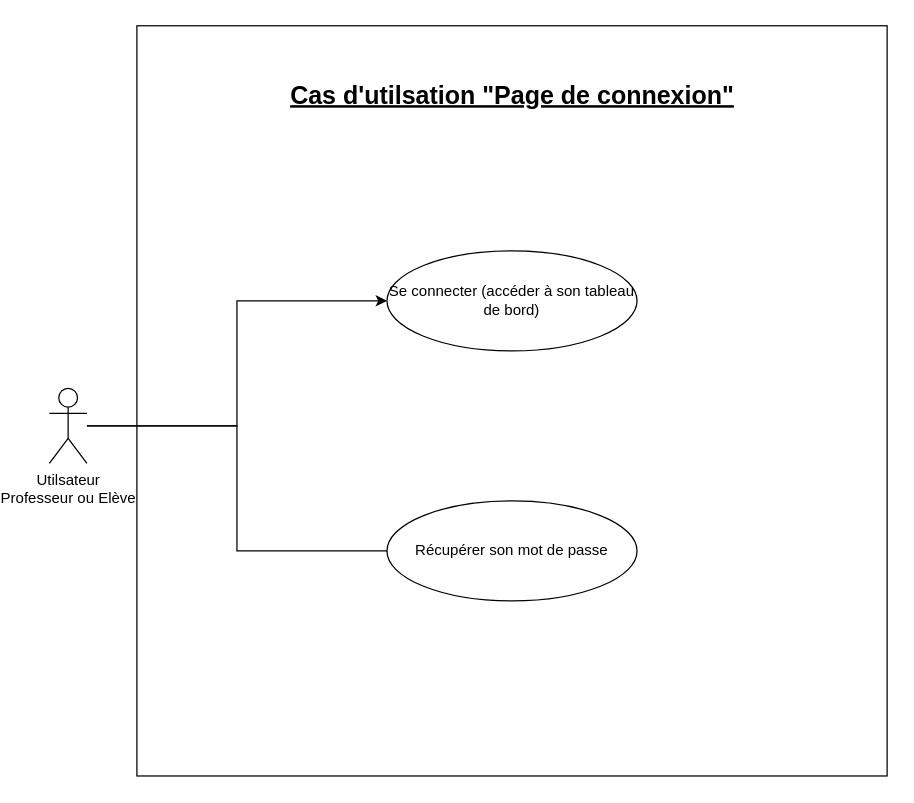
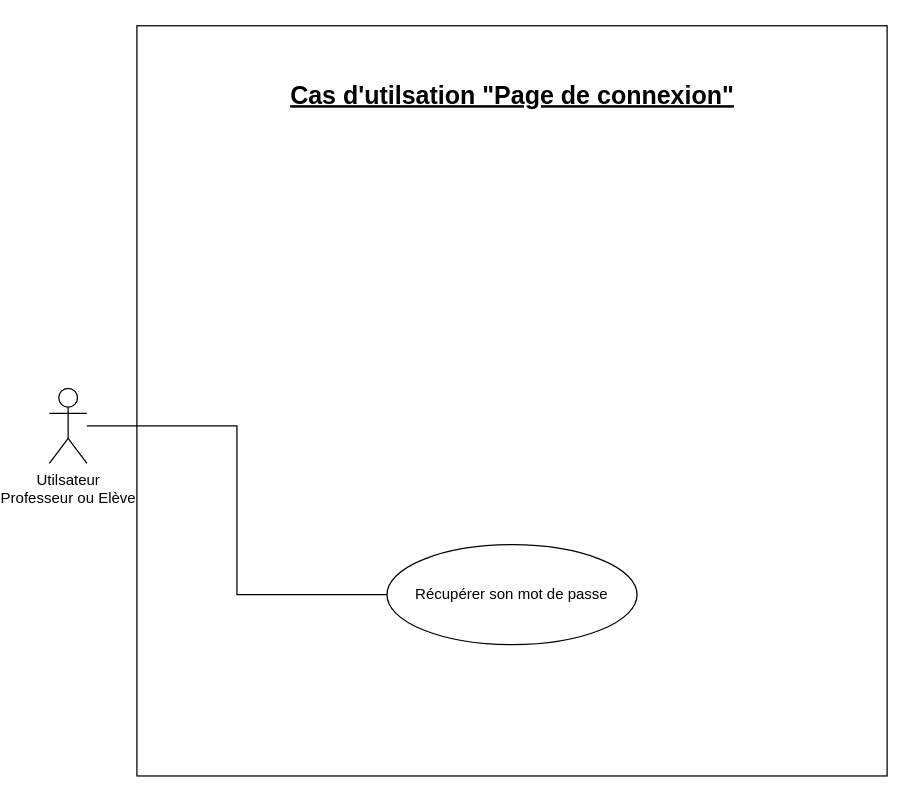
- <mxCell id="4" style="edgeStyle=orthogonalEdgeStyle;rounded=0;orthogonalLoop=1;jettySize=auto;html=1;entryX=0;entryY=0.5;entryDx=0;entryDy=0;" parent="1" source="5" target="8" edge="1"><mxGeometry relative="1" as="geometry" /></mxCell>
- <mxCell id="8" value="Se connecter (accéder à son tableau de bord)" style="ellipse;whiteSpace=wrap;html=1;" parent="1" vertex="1"><mxGeometry x="290" y="200" width="200" height="80" as="geometry" /></mxCell>
- <mxCell id="6" value="Récupérer son mot de passe" style="ellipse;whiteSpace=wrap;html=1;" parent="1" vertex="1"><mxGeometry x="290" y="400" width="200" height="80" as="geometry" /></mxCell>
+ <mxCell id="6" value="Récupérer son mot de passe" style="ellipse;whiteSpace=wrap;html=1;" parent="1" vertex="1"><mxGeometry x="290" y="435" width="200" height="80" as="geometry" /></mxCell>
